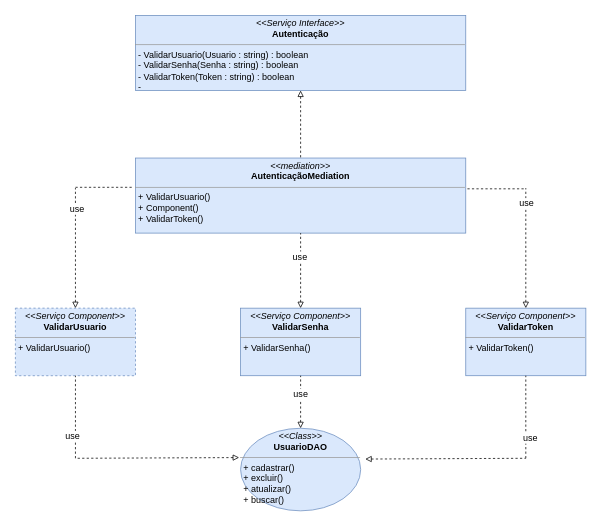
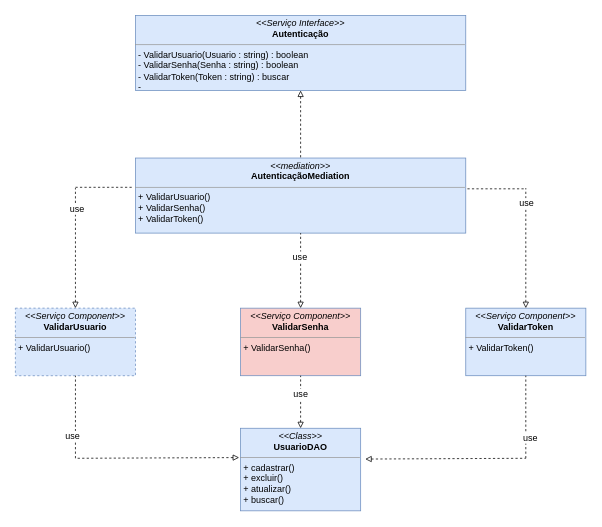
- <mxCell id="2" value="&lt;p style=&quot;margin: 0px ; margin-top: 4px ; text-align: center&quot;&gt;&lt;i&gt;&amp;lt;&amp;lt;Serviço Interface&amp;gt;&amp;gt;&lt;/i&gt;&lt;br&gt;&lt;b&gt;Autenticação&lt;/b&gt;&lt;/p&gt;&lt;hr size=&quot;1&quot;&gt;&lt;p style=&quot;margin: 0px ; margin-left: 4px&quot;&gt;- ValidarUsuario(Usuario : string) : boolean&lt;/p&gt;&lt;p style=&quot;margin: 0px ; margin-left: 4px&quot;&gt;- ValidarSenha(Senha : string) : boolean&lt;/p&gt;&lt;p style=&quot;margin: 0px ; margin-left: 4px&quot;&gt;- ValidarToken(Token : string) : boolean&lt;/p&gt;&lt;p style=&quot;margin: 0px ; margin-left: 4px&quot;&gt;-&lt;/p&gt;&lt;p style=&quot;margin: 0px ; margin-left: 4px&quot;&gt;&lt;br&gt;&lt;/p&gt;" style="verticalAlign=top;align=left;overflow=fill;fontSize=12;fontFamily=Helvetica;html=1;fillColor=#dae8fc;strokeColor=#6c8ebf;" parent="1" vertex="1"><mxGeometry x="180" y="20" width="440" height="100" as="geometry" /></mxCell>
+ <mxCell id="2" value="&lt;p style=&quot;margin: 0px ; margin-top: 4px ; text-align: center&quot;&gt;&lt;i&gt;&amp;lt;&amp;lt;Serviço Interface&amp;gt;&amp;gt;&lt;/i&gt;&lt;br&gt;&lt;b&gt;Autenticação&lt;/b&gt;&lt;/p&gt;&lt;hr size=&quot;1&quot;&gt;&lt;p style=&quot;margin: 0px ; margin-left: 4px&quot;&gt;- ValidarUsuario(Usuario : string) : boolean&lt;/p&gt;&lt;p style=&quot;margin: 0px ; margin-left: 4px&quot;&gt;- ValidarSenha(Senha : string) : boolean&lt;/p&gt;&lt;p style=&quot;margin: 0px ; margin-left: 4px&quot;&gt;- ValidarToken(Token : string) : buscar&lt;/p&gt;&lt;p style=&quot;margin: 0px ; margin-left: 4px&quot;&gt;-&lt;/p&gt;&lt;p style=&quot;margin: 0px ; margin-left: 4px&quot;&gt;&lt;br&gt;&lt;/p&gt;" style="verticalAlign=top;align=left;overflow=fill;fontSize=12;fontFamily=Helvetica;html=1;fillColor=#dae8fc;strokeColor=#6c8ebf;" parent="1" vertex="1"><mxGeometry x="180" y="20" width="440" height="100" as="geometry" /></mxCell>
- <mxCell id="3" value="&lt;p style=&quot;margin: 0px ; margin-top: 4px ; text-align: center&quot;&gt;&lt;i&gt;&amp;lt;&amp;lt;mediation&amp;gt;&amp;gt;&lt;/i&gt;&lt;br&gt;&lt;b&gt;AutenticaçãoMediation&lt;/b&gt;&lt;/p&gt;&lt;hr size=&quot;1&quot;&gt;&lt;p style=&quot;margin: 0px ; margin-left: 4px&quot;&gt;+ ValidarUsuario()&lt;/p&gt;&lt;p style=&quot;margin: 0px ; margin-left: 4px&quot;&gt;+ Component()&lt;/p&gt;&lt;p style=&quot;margin: 0px ; margin-left: 4px&quot;&gt;+ ValidarToken()&lt;/p&gt;&lt;p style=&quot;margin: 0px ; margin-left: 4px&quot;&gt;&lt;br&gt;&lt;/p&gt;" style="verticalAlign=top;align=left;overflow=fill;fontSize=12;fontFamily=Helvetica;html=1;fillColor=#dae8fc;strokeColor=#6c8ebf;" parent="1" vertex="1"><mxGeometry x="180" y="210" width="440" height="100" as="geometry" /></mxCell>
+ <mxCell id="3" value="&lt;p style=&quot;margin: 0px ; margin-top: 4px ; text-align: center&quot;&gt;&lt;i&gt;&amp;lt;&amp;lt;mediation&amp;gt;&amp;gt;&lt;/i&gt;&lt;br&gt;&lt;b&gt;AutenticaçãoMediation&lt;/b&gt;&lt;/p&gt;&lt;hr size=&quot;1&quot;&gt;&lt;p style=&quot;margin: 0px ; margin-left: 4px&quot;&gt;+ ValidarUsuario()&lt;/p&gt;&lt;p style=&quot;margin: 0px ; margin-left: 4px&quot;&gt;+ ValidarSenha()&lt;/p&gt;&lt;p style=&quot;margin: 0px ; margin-left: 4px&quot;&gt;+ ValidarToken()&lt;/p&gt;&lt;p style=&quot;margin: 0px ; margin-left: 4px&quot;&gt;&lt;br&gt;&lt;/p&gt;" style="verticalAlign=top;align=left;overflow=fill;fontSize=12;fontFamily=Helvetica;html=1;fillColor=#dae8fc;strokeColor=#6c8ebf;" parent="1" vertex="1"><mxGeometry x="180" y="210" width="440" height="100" as="geometry" /></mxCell>
- <mxCell id="5" value="&lt;p style=&quot;margin: 0px ; margin-top: 4px ; text-align: center&quot;&gt;&lt;i&gt;&amp;lt;&amp;lt;Serviço Component&amp;gt;&amp;gt;&lt;/i&gt;&lt;br&gt;&lt;b&gt;ValidarSenha&lt;/b&gt;&lt;/p&gt;&lt;hr size=&quot;1&quot;&gt;&lt;p style=&quot;margin: 0px ; margin-left: 4px&quot;&gt;+ ValidarSenha()&lt;/p&gt;&lt;p style=&quot;margin: 0px ; margin-left: 4px&quot;&gt;&lt;br&gt;&lt;/p&gt;" style="verticalAlign=top;align=left;overflow=fill;fontSize=12;fontFamily=Helvetica;html=1;fillColor=#dae8fc;strokeColor=#6c8ebf;" vertex="1" parent="1"><mxGeometry x="320" y="410" width="160" height="90" as="geometry" /></mxCell>
+ <mxCell id="5" value="&lt;p style=&quot;margin: 0px ; margin-top: 4px ; text-align: center&quot;&gt;&lt;i&gt;&amp;lt;&amp;lt;Serviço Component&amp;gt;&amp;gt;&lt;/i&gt;&lt;br&gt;&lt;b&gt;ValidarSenha&lt;/b&gt;&lt;/p&gt;&lt;hr size=&quot;1&quot;&gt;&lt;p style=&quot;margin: 0px ; margin-left: 4px&quot;&gt;+ ValidarSenha()&lt;/p&gt;&lt;p style=&quot;margin: 0px ; margin-left: 4px&quot;&gt;&lt;br&gt;&lt;/p&gt;" style="verticalAlign=top;align=left;overflow=fill;fontSize=12;fontFamily=Helvetica;html=1;fillColor=#f8cecc;strokeColor=#6c8ebf;" vertex="1" parent="1"><mxGeometry x="320" y="410" width="160" height="90" as="geometry" /></mxCell>
- <mxCell id="16" value="&lt;p style=&quot;margin: 0px ; margin-top: 4px ; text-align: center&quot;&gt;&lt;i&gt;&amp;lt;&amp;lt;Class&amp;gt;&amp;gt;&lt;/i&gt;&lt;br&gt;&lt;b&gt;UsuarioDAO&lt;/b&gt;&lt;/p&gt;&lt;hr size=&quot;1&quot;&gt;&lt;p style=&quot;margin: 0px ; margin-left: 4px&quot;&gt;+ cadastrar()&lt;/p&gt;&lt;p style=&quot;margin: 0px ; margin-left: 4px&quot;&gt;+ excluir()&lt;/p&gt;&lt;p style=&quot;margin: 0px ; margin-left: 4px&quot;&gt;+ atualizar()&lt;/p&gt;&lt;p style=&quot;margin: 0px ; margin-left: 4px&quot;&gt;+ buscar()&lt;/p&gt;&lt;p style=&quot;margin: 0px ; margin-left: 4px&quot;&gt;&lt;br&gt;&lt;/p&gt;" style="ellipse;verticalAlign=top;align=left;overflow=fill;fontSize=12;fontFamily=Helvetica;html=1;fillColor=#dae8fc;strokeColor=#6c8ebf;" vertex="1" parent="1"><mxGeometry x="320" y="570" width="160" height="110" as="geometry" /></mxCell>
+ <mxCell id="16" value="&lt;p style=&quot;margin: 0px ; margin-top: 4px ; text-align: center&quot;&gt;&lt;i&gt;&amp;lt;&amp;lt;Class&amp;gt;&amp;gt;&lt;/i&gt;&lt;br&gt;&lt;b&gt;UsuarioDAO&lt;/b&gt;&lt;/p&gt;&lt;hr size=&quot;1&quot;&gt;&lt;p style=&quot;margin: 0px ; margin-left: 4px&quot;&gt;+ cadastrar()&lt;/p&gt;&lt;p style=&quot;margin: 0px ; margin-left: 4px&quot;&gt;+ excluir()&lt;/p&gt;&lt;p style=&quot;margin: 0px ; margin-left: 4px&quot;&gt;+ atualizar()&lt;/p&gt;&lt;p style=&quot;margin: 0px ; margin-left: 4px&quot;&gt;+ buscar()&lt;/p&gt;&lt;p style=&quot;margin: 0px ; margin-left: 4px&quot;&gt;&lt;br&gt;&lt;/p&gt;" style="verticalAlign=top;align=left;overflow=fill;fontSize=12;fontFamily=Helvetica;html=1;fillColor=#dae8fc;strokeColor=#6c8ebf;" vertex="1" parent="1"><mxGeometry x="320" y="570" width="160" height="110" as="geometry" /></mxCell>
